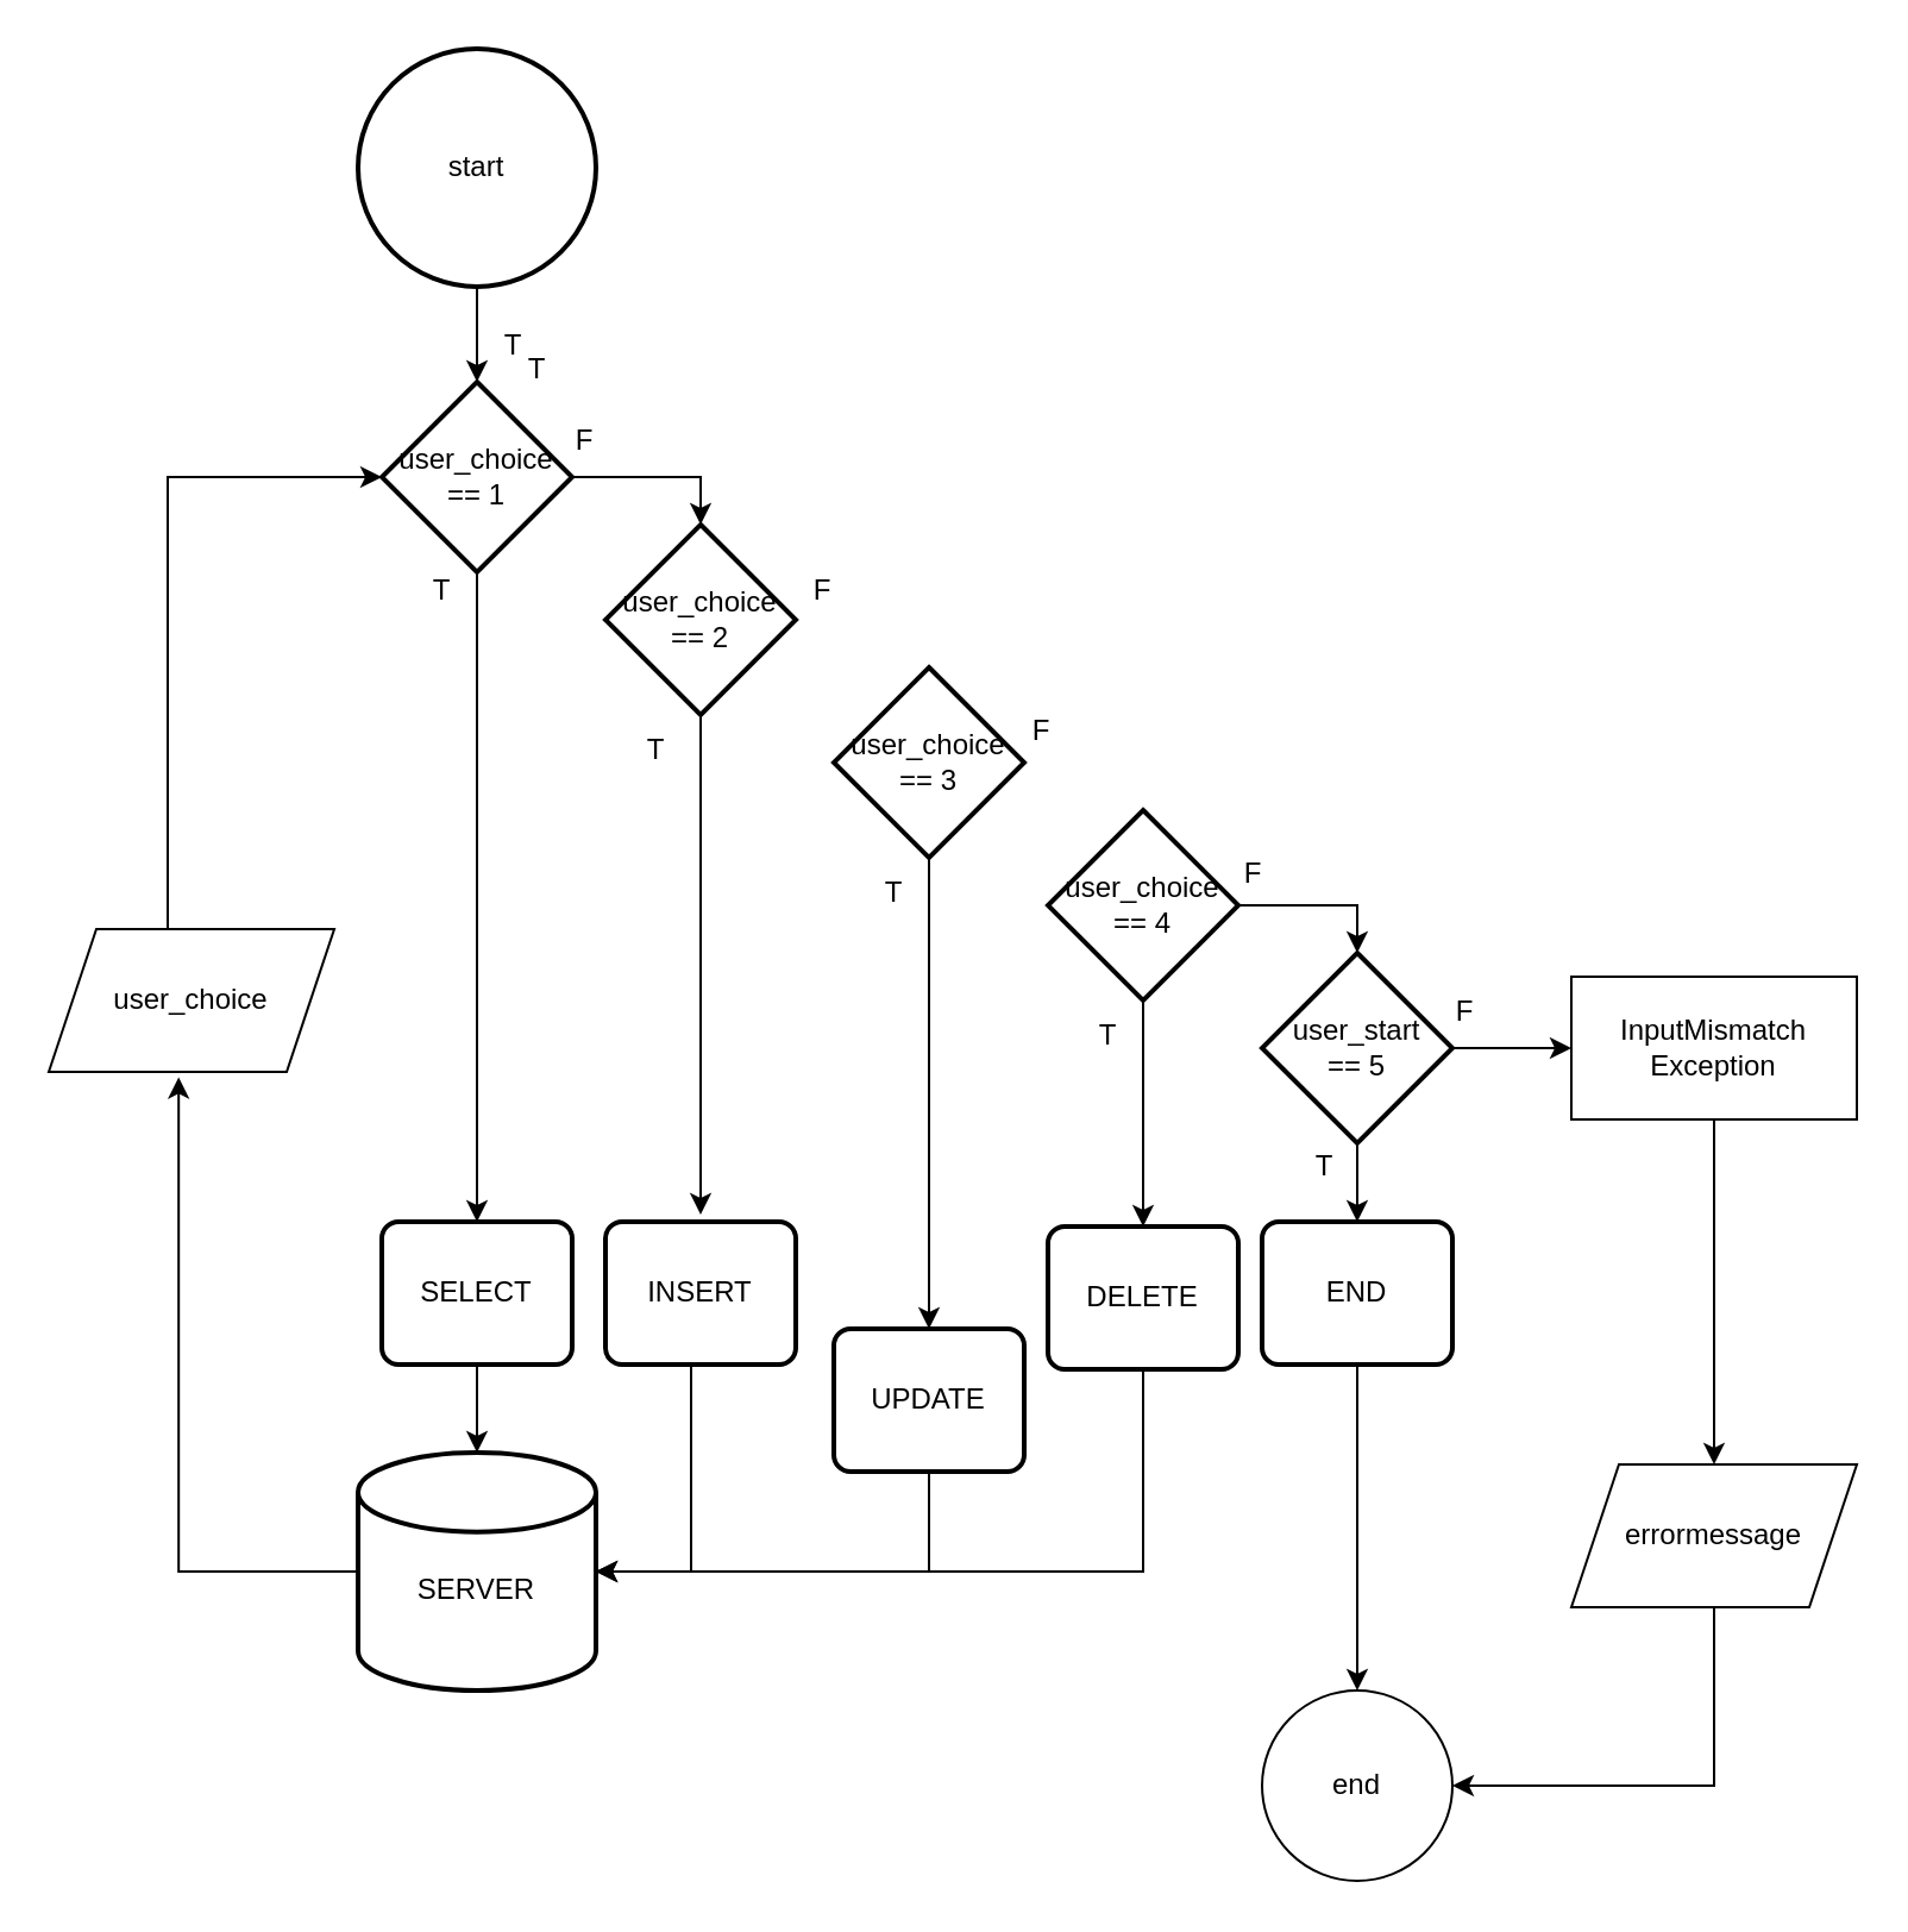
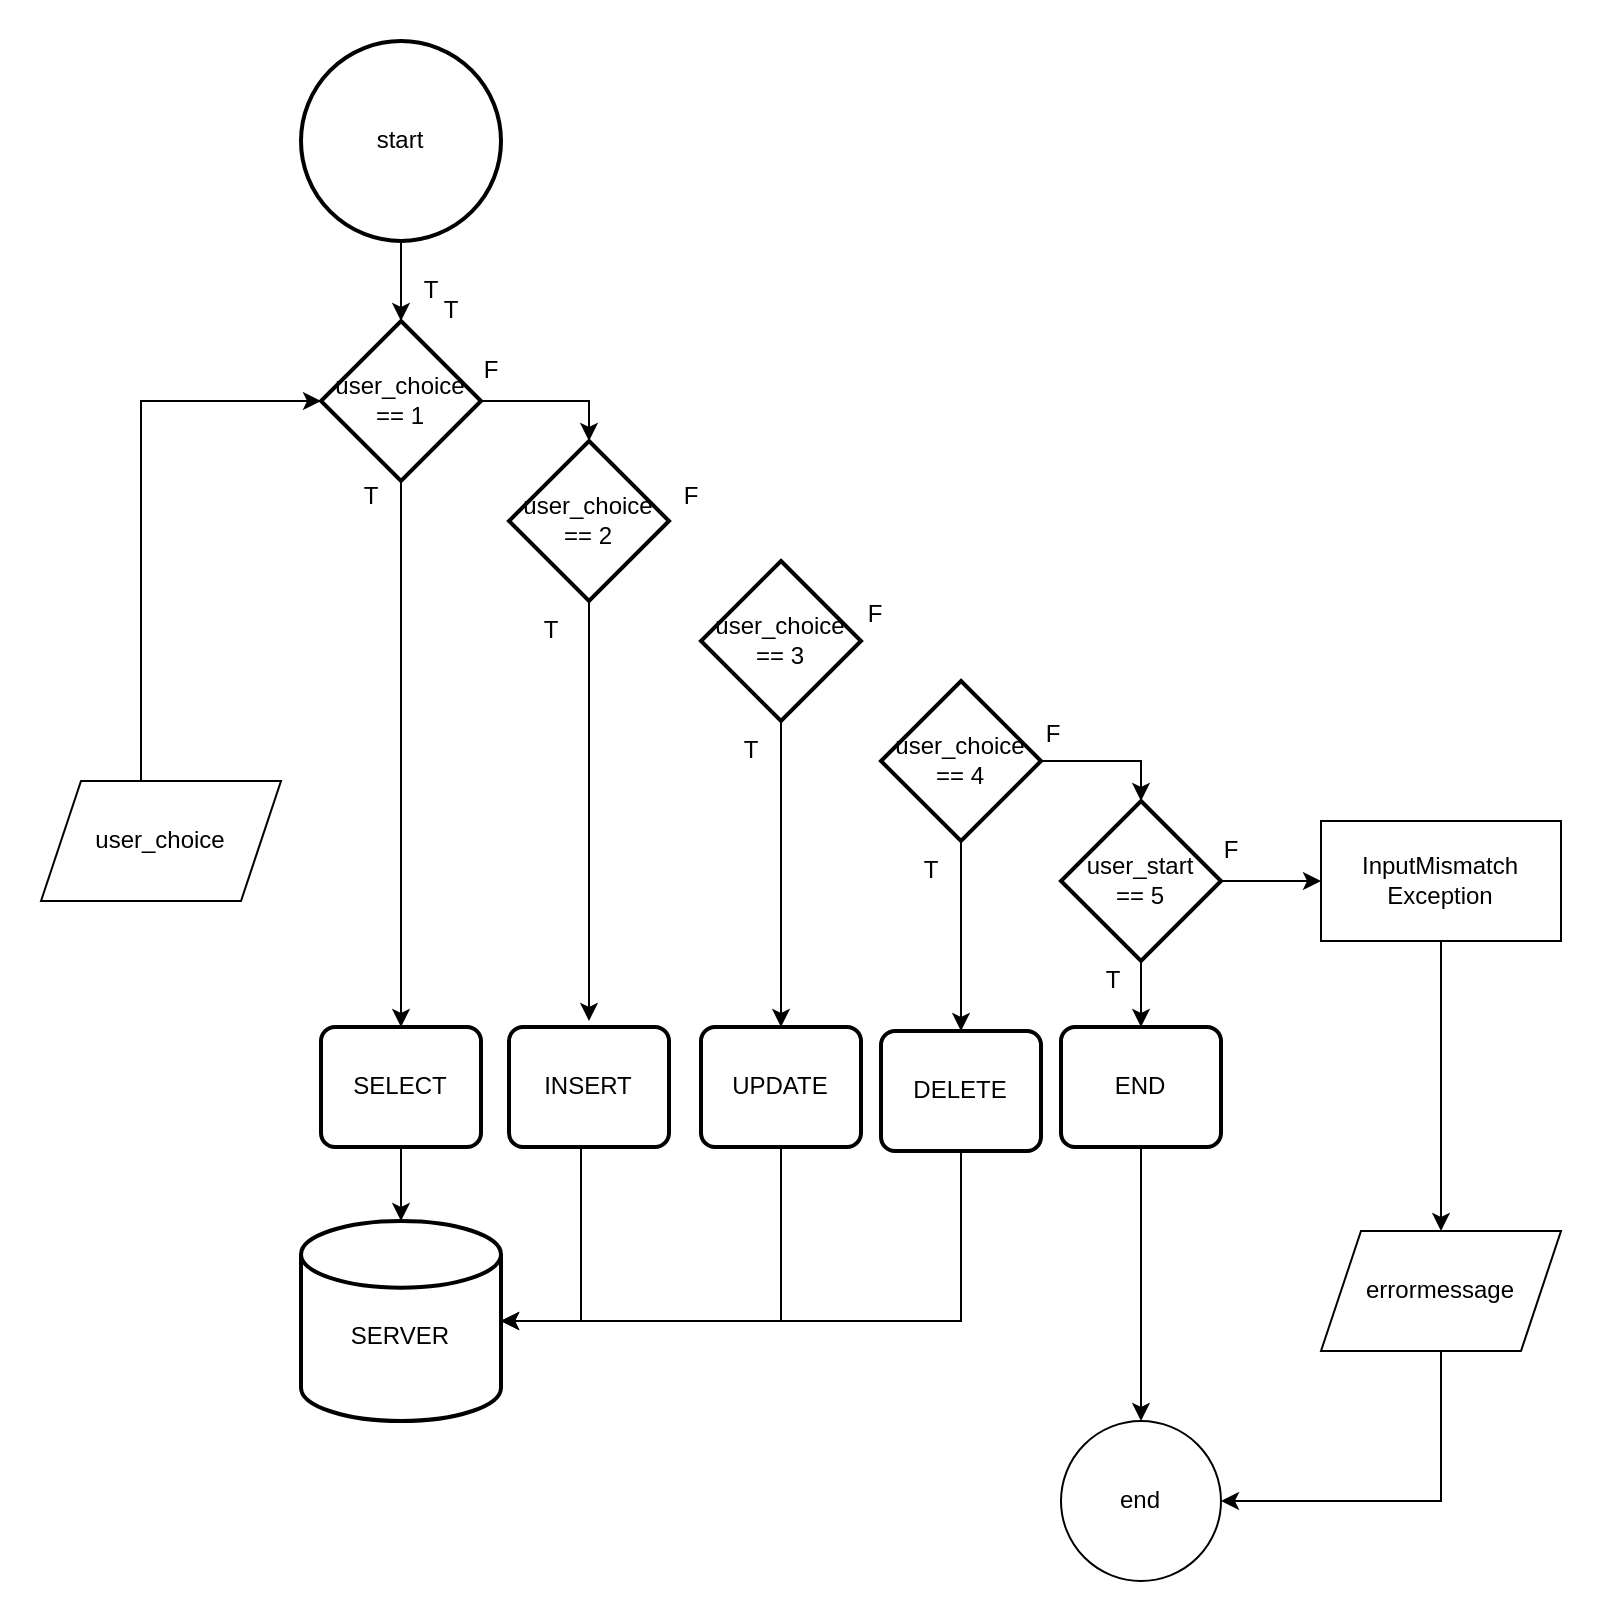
- <mxCell id="14" value="UPDATE" style="rounded=1;whiteSpace=wrap;html=1;absoluteArcSize=1;arcSize=14;strokeWidth=2;" vertex="1" parent="1"><mxGeometry x="350" y="558" width="80" height="60" as="geometry" /></mxCell>
+ <mxCell id="14" value="UPDATE" style="rounded=1;whiteSpace=wrap;html=1;absoluteArcSize=1;arcSize=14;strokeWidth=2;" vertex="1" parent="1"><mxGeometry x="350" y="513" width="80" height="60" as="geometry" /></mxCell>
- <mxCell id="7" style="edgeStyle=orthogonalEdgeStyle;rounded=0;orthogonalLoop=1;jettySize=auto;html=1;entryX=0.455;entryY=1.037;entryDx=0;entryDy=0;entryPerimeter=0;" edge="1" parent="1" source="8" target="30"><mxGeometry relative="1" as="geometry" /></mxCell>
